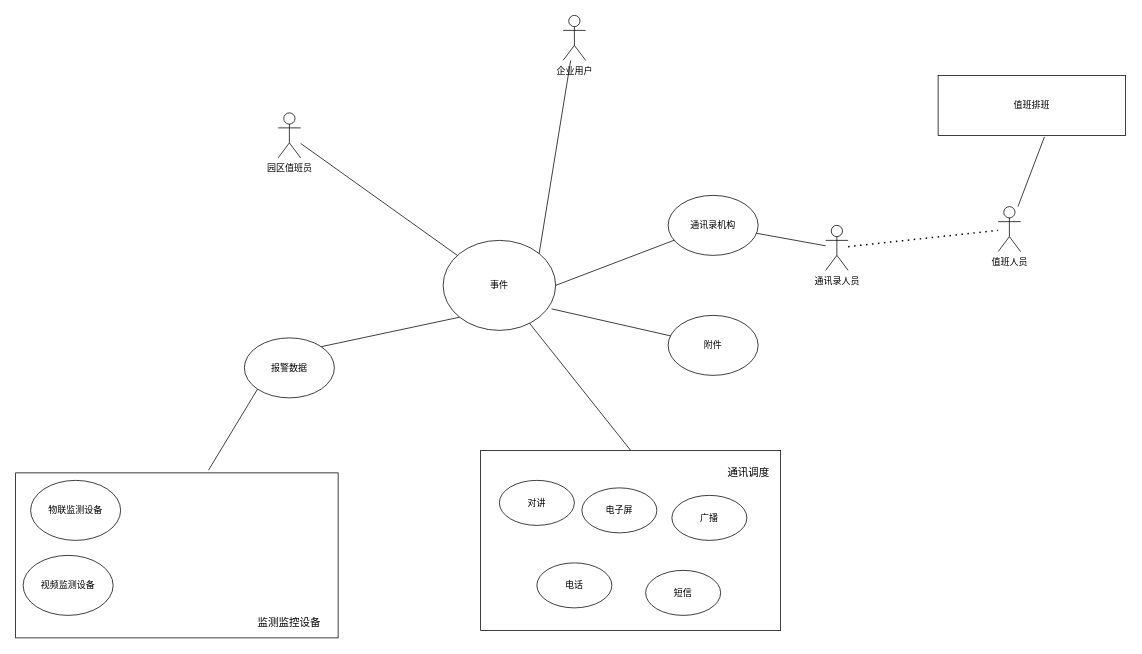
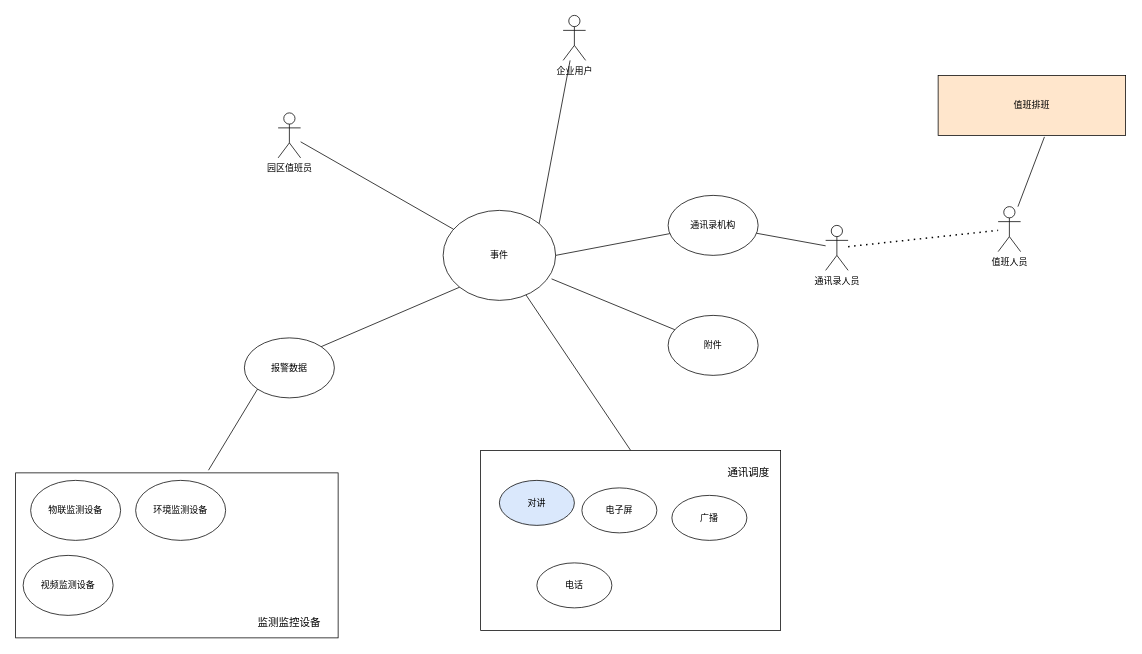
- <mxCell id="5" value="值班排班" style="rounded=0;whiteSpace=wrap;html=1;" vertex="1" parent="1"><mxGeometry x="1250" y="100" width="250" height="80" as="geometry" /></mxCell>
+ <mxCell id="5" value="值班排班" style="rounded=0;whiteSpace=wrap;html=1;fillColor=#ffe6cc;" vertex="1" parent="1"><mxGeometry x="1250" y="100" width="250" height="80" as="geometry" /></mxCell>
- <mxCell id="2" value="事件" style="ellipse;whiteSpace=wrap;html=1;" vertex="1" parent="1"><mxGeometry x="590" y="320" width="150" height="120" as="geometry" /></mxCell>
+ <mxCell id="2" value="事件" style="ellipse;whiteSpace=wrap;html=1;" vertex="1" parent="1"><mxGeometry x="590" y="280" width="150" height="120" as="geometry" /></mxCell>
- <mxCell id="19" value="对讲" style="ellipse;whiteSpace=wrap;html=1;" vertex="1" parent="16"><mxGeometry x="25" y="40" width="100" height="60" as="geometry" /></mxCell>
+ <mxCell id="19" value="对讲" style="ellipse;whiteSpace=wrap;html=1;fillColor=#dae8fc;" vertex="1" parent="16"><mxGeometry x="25" y="40" width="100" height="60" as="geometry" /></mxCell>
+ <mxCell id="27" value="环境监测设备" style="ellipse;whiteSpace=wrap;html=1;" vertex="1" parent="24"><mxGeometry x="160" y="10" width="120" height="80" as="geometry" /></mxCell>
- <mxCell id="22" value="短信" style="ellipse;whiteSpace=wrap;html=1;" vertex="1" parent="16"><mxGeometry x="220" y="160" width="100" height="60" as="geometry" /></mxCell>
